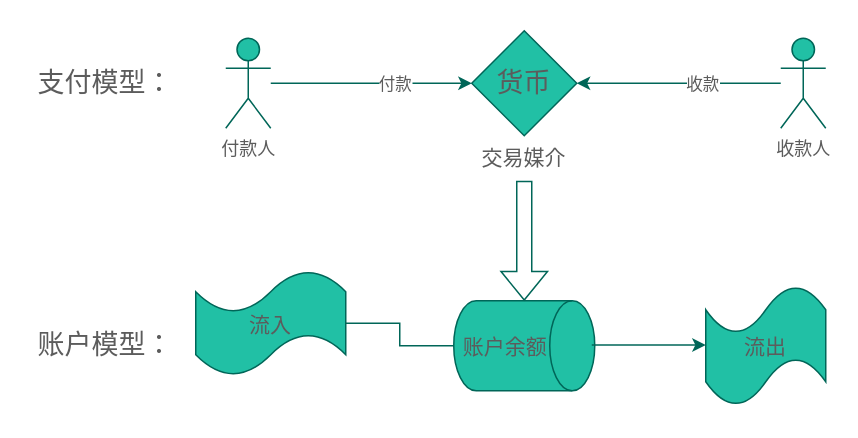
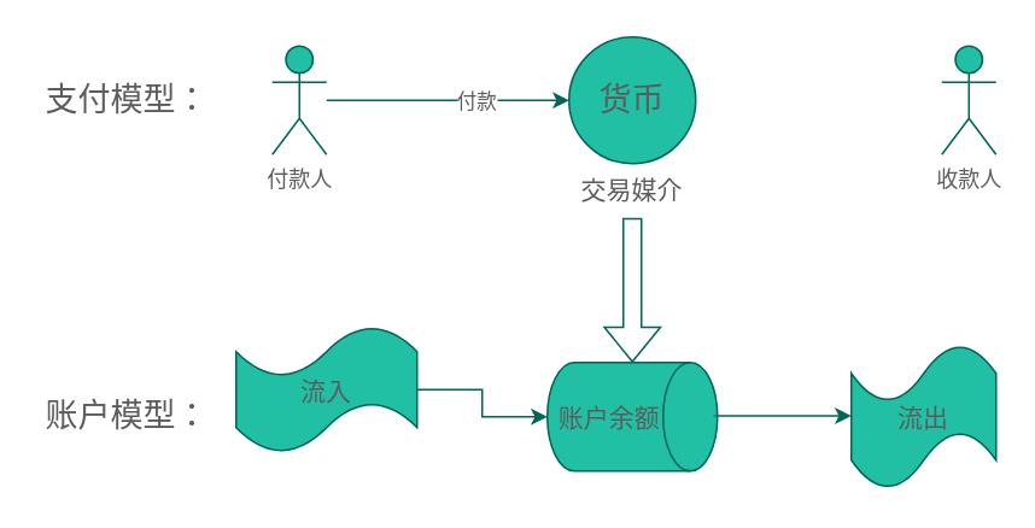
- <mxCell id="4" value="&lt;font style=&quot;font-size: 18px;&quot;&gt;货币&lt;/font&gt;" style="rhombus;whiteSpace=wrap;html=1;aspect=fixed;fillColor=#21C0A5;strokeColor=#006658;fontColor=#5C5C5C;" parent="1" vertex="1"><mxGeometry x="314" y="20" width="70" height="70" as="geometry" /></mxCell>
+ <mxCell id="4" value="&lt;font style=&quot;font-size: 18px;&quot;&gt;货币&lt;/font&gt;" style="ellipse;whiteSpace=wrap;html=1;aspect=fixed;fillColor=#21C0A5;strokeColor=#006658;fontColor=#5C5C5C;" parent="1" vertex="1"><mxGeometry x="314" y="20" width="70" height="70" as="geometry" /></mxCell>
- <mxCell id="7" value="" style="endArrow=classic;html=1;rounded=0;entryX=1;entryY=0.5;entryDx=0;entryDy=0;strokeColor=#006658;fontColor=#5C5C5C;" parent="1" source="3" target="4" edge="1"><mxGeometry relative="1" as="geometry"><mxPoint x="384" y="54.5" as="sourcePoint" /><mxPoint x="518" y="54.5" as="targetPoint" /></mxGeometry></mxCell>
- <mxCell id="8" value="收款" style="edgeLabel;resizable=0;html=1;align=center;verticalAlign=middle;fontColor=#5C5C5C;" parent="7" connectable="0" vertex="1"><mxGeometry relative="1" as="geometry"><mxPoint x="15" as="offset" /></mxGeometry></mxCell>
- <mxCell id="11" value="" style="edgeStyle=orthogonalEdgeStyle;rounded=0;orthogonalLoop=1;jettySize=auto;html=1;fontSize=18;strokeColor=#006658;fontColor=#5C5C5C;endArrow=none;" parent="1" source="12" target="14" edge="1"><mxGeometry relative="1" as="geometry" /></mxCell>
+ <mxCell id="11" value="" style="edgeStyle=orthogonalEdgeStyle;rounded=0;orthogonalLoop=1;jettySize=auto;html=1;fontSize=18;strokeColor=#006658;fontColor=#5C5C5C;" parent="1" source="12" target="14" edge="1"><mxGeometry relative="1" as="geometry" /></mxCell>
